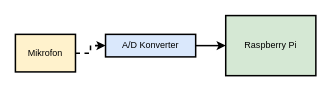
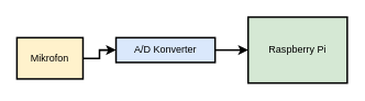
- <mxCell id="4" style="edgeStyle=orthogonalEdgeStyle;rounded=0;jumpStyle=gap;orthogonalLoop=1;jettySize=auto;html=1;exitX=1;exitY=0.5;exitDx=0;exitDy=0;entryX=0;entryY=0.5;entryDx=0;entryDy=0;strokeColor=#000000;strokeWidth=2;fontSize=15;fontColor=#999999;dashed=1;" edge="1" parent="1" source="5" target="3"><mxGeometry relative="1" as="geometry" /></mxCell>
+ <mxCell id="4" style="edgeStyle=orthogonalEdgeStyle;rounded=0;jumpStyle=gap;orthogonalLoop=1;jettySize=auto;html=1;exitX=1;exitY=0.5;exitDx=0;exitDy=0;entryX=0;entryY=0.5;entryDx=0;entryDy=0;strokeColor=#000000;strokeWidth=2;fontSize=15;fontColor=#999999;" edge="1" parent="1" source="5" target="3"><mxGeometry relative="1" as="geometry" /></mxCell>
